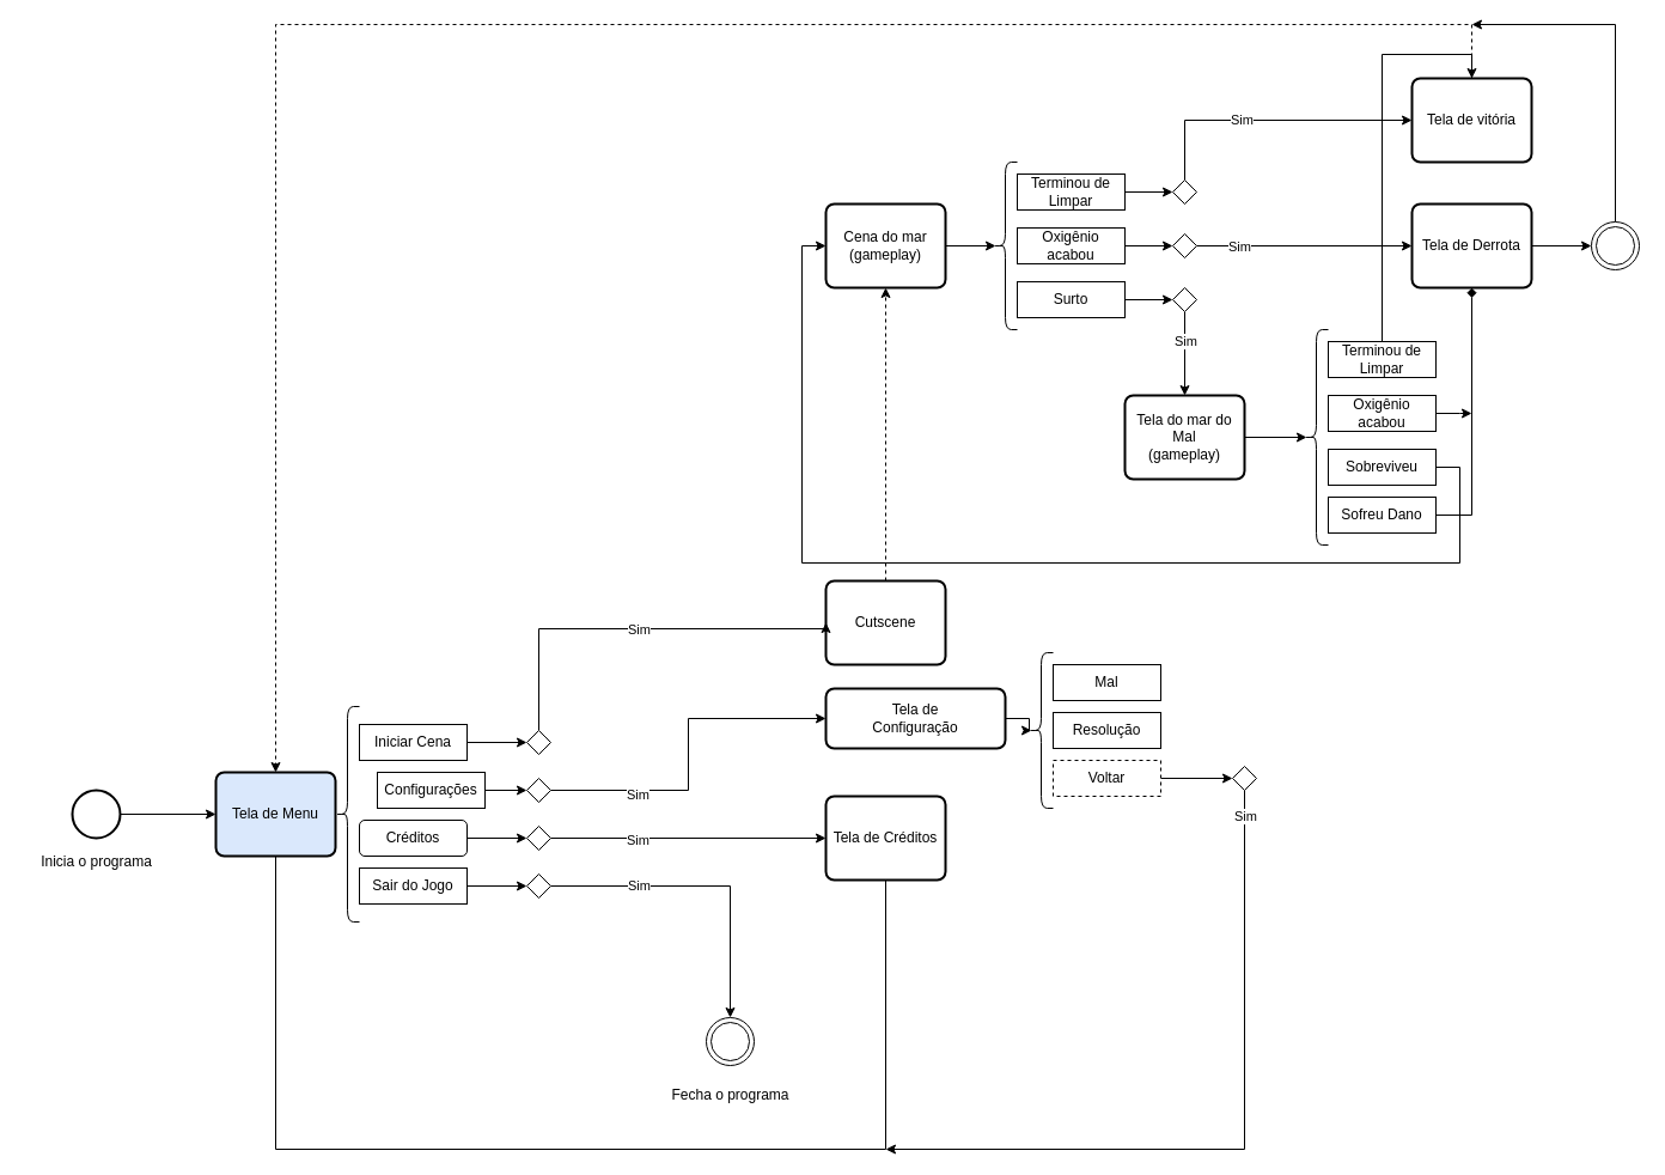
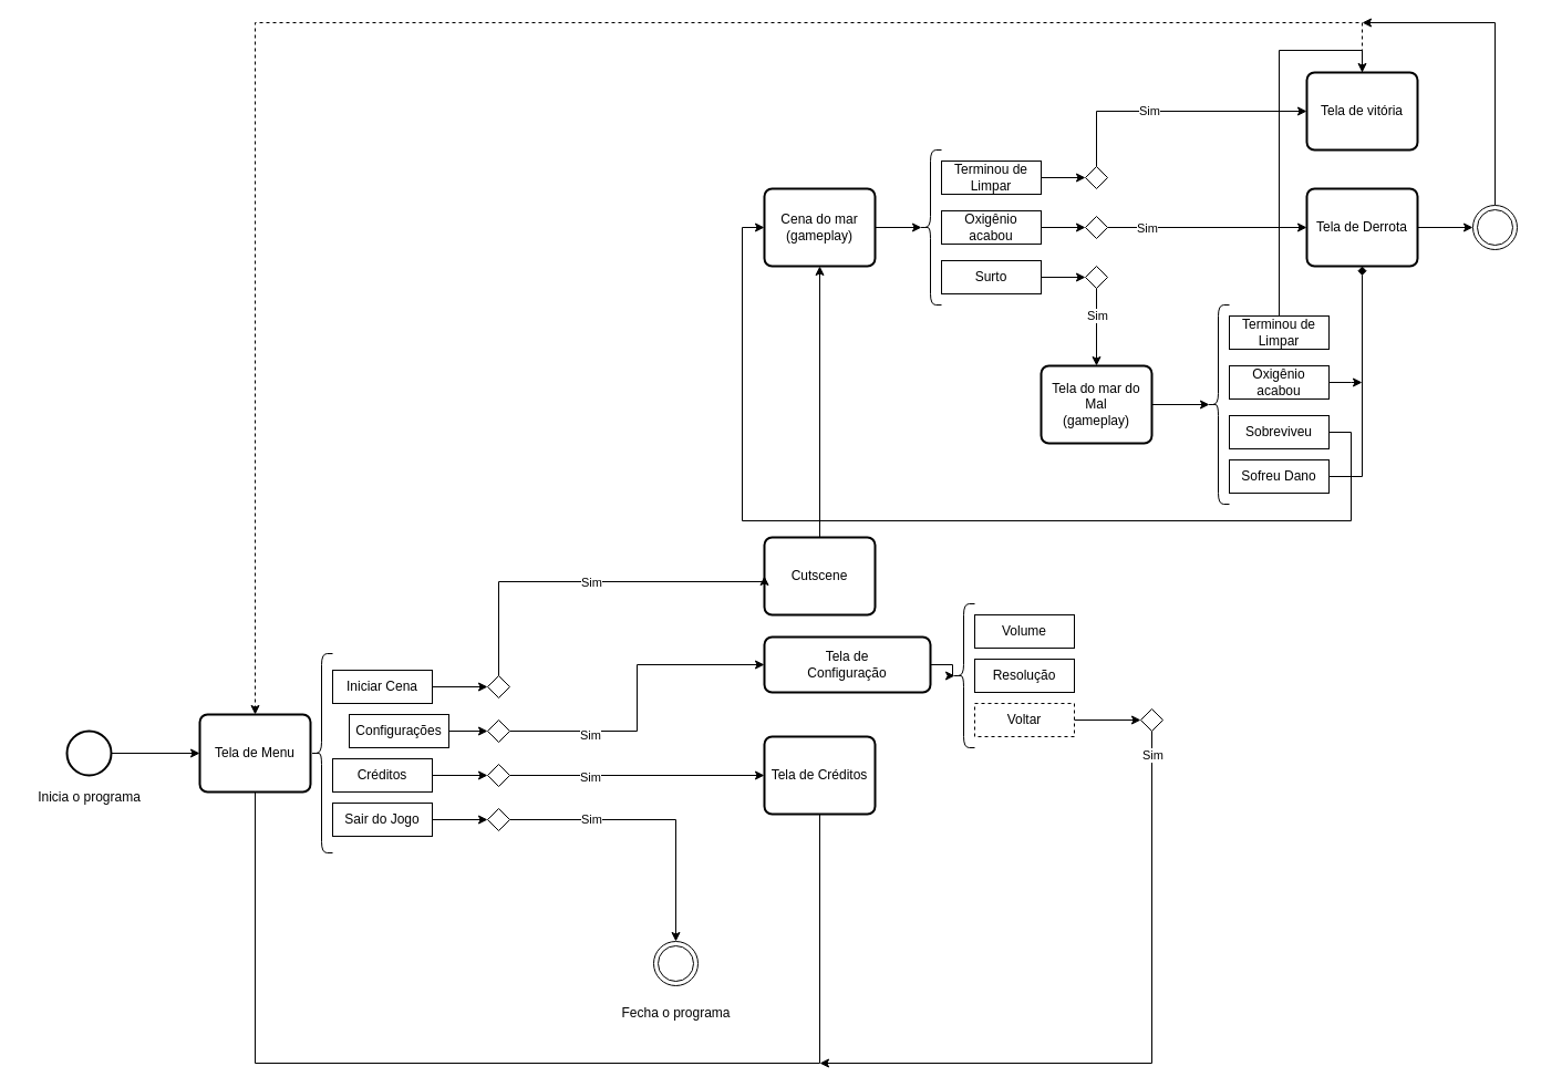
- <mxCell id="17" style="edgeStyle=orthogonalEdgeStyle;rounded=0;orthogonalLoop=1;jettySize=auto;html=1;entryX=0.5;entryY=1;entryDx=0;entryDy=0;dashed=1;" edge="1" parent="1" source="18" target="24"><mxGeometry relative="1" as="geometry" /></mxCell>
+ <mxCell id="17" style="edgeStyle=orthogonalEdgeStyle;rounded=0;orthogonalLoop=1;jettySize=auto;html=1;entryX=0.5;entryY=1;entryDx=0;entryDy=0;" edge="1" parent="1" source="18" target="24"><mxGeometry relative="1" as="geometry" /></mxCell>
- <mxCell id="20" value="Mal" style="rounded=0;whiteSpace=wrap;html=1;" vertex="1" parent="1"><mxGeometry x="880" y="555" width="90" height="30" as="geometry" /></mxCell>
+ <mxCell id="20" value="Volume" style="rounded=0;whiteSpace=wrap;html=1;" vertex="1" parent="1"><mxGeometry x="880" y="555" width="90" height="30" as="geometry" /></mxCell>
- <mxCell id="5" value="Tela de Menu" style="rounded=1;whiteSpace=wrap;html=1;absoluteArcSize=1;arcSize=14;strokeWidth=2;fillColor=#dae8fc;" vertex="1" parent="1"><mxGeometry x="180" y="645" width="100" height="70" as="geometry" /></mxCell>
+ <mxCell id="5" value="Tela de Menu" style="rounded=1;whiteSpace=wrap;html=1;absoluteArcSize=1;arcSize=14;strokeWidth=2;" vertex="1" parent="1"><mxGeometry x="180" y="645" width="100" height="70" as="geometry" /></mxCell>
- <mxCell id="36" value="Créditos" style="whiteSpace=wrap;html=1;rounded=1;" vertex="1" parent="1"><mxGeometry x="300" y="685" width="90" height="30" as="geometry" /></mxCell>
+ <mxCell id="36" value="Créditos" style="rounded=0;whiteSpace=wrap;html=1;" vertex="1" parent="1"><mxGeometry x="300" y="685" width="90" height="30" as="geometry" /></mxCell>
